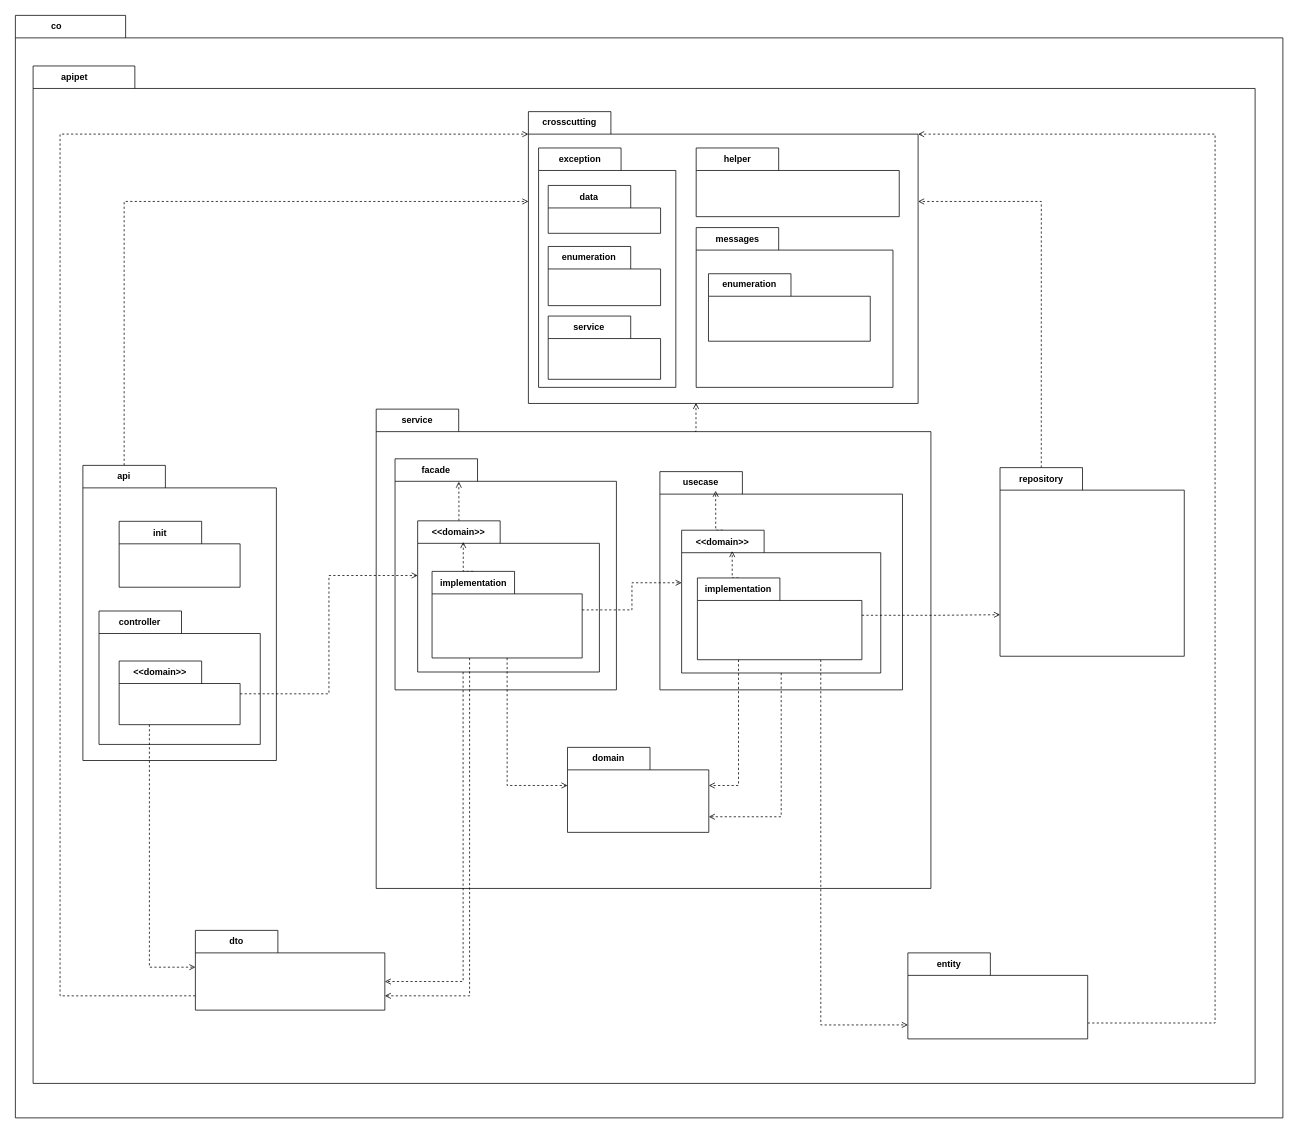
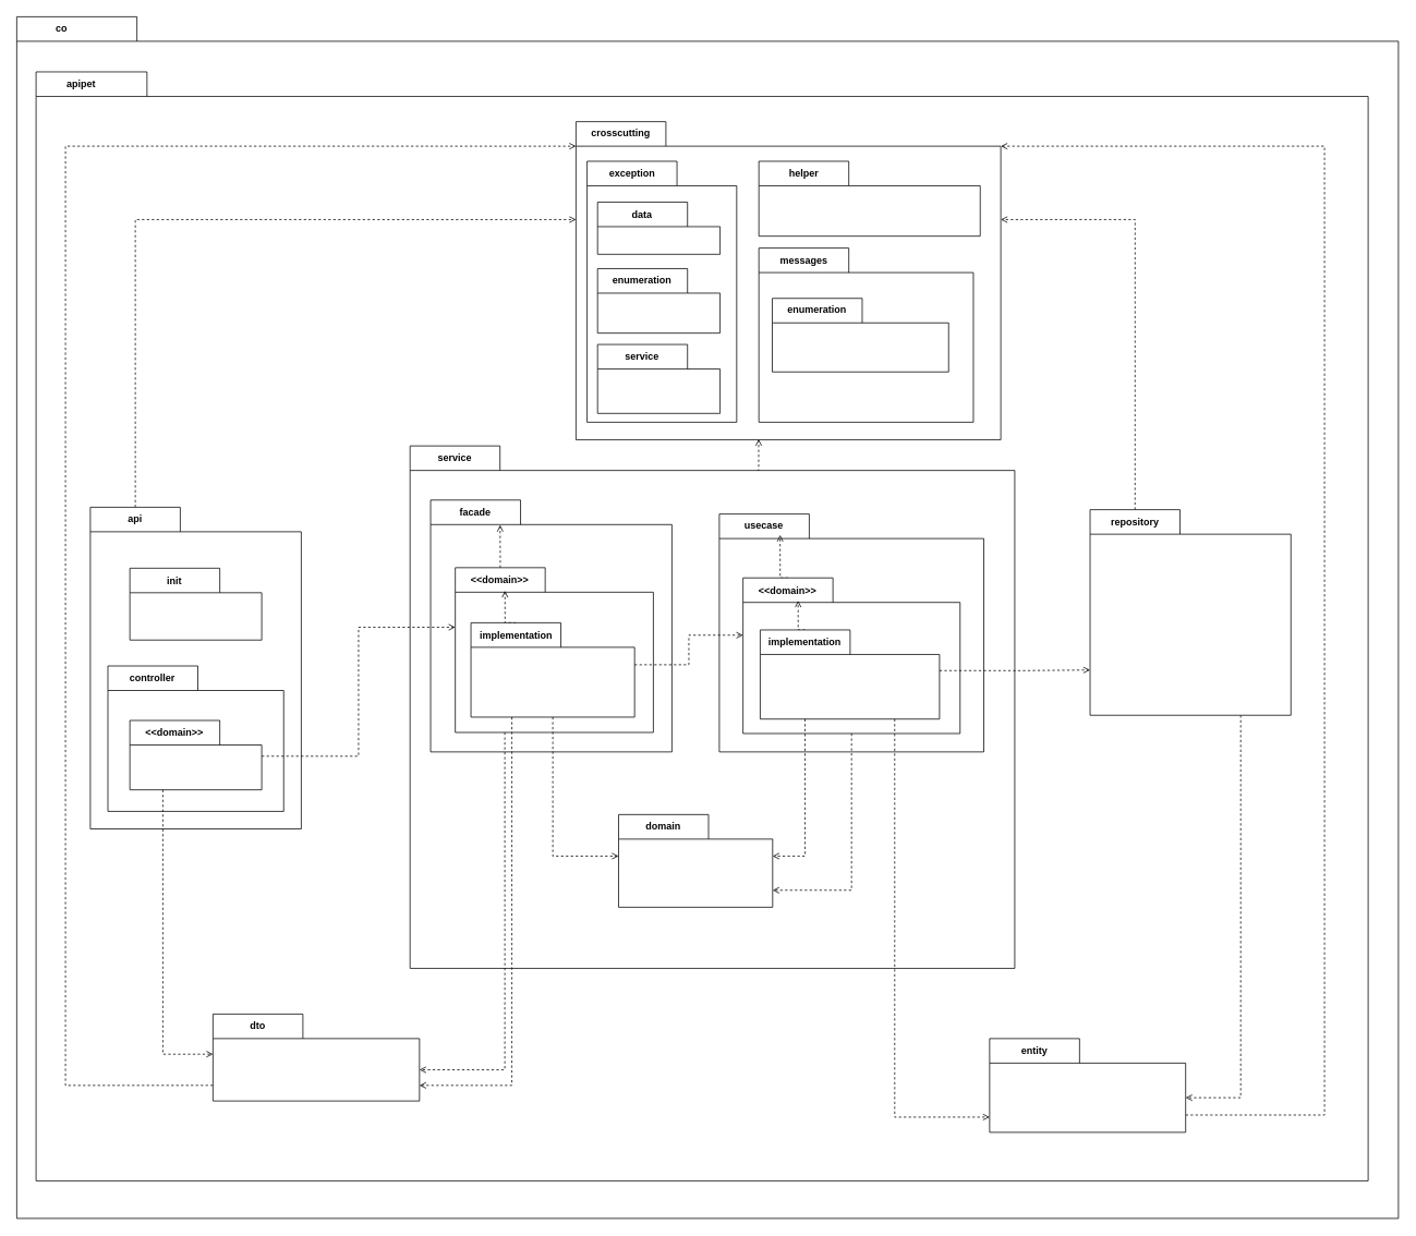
+ <mxCell id="6" style="edgeStyle=orthogonalEdgeStyle;rounded=0;orthogonalLoop=1;jettySize=auto;html=1;exitX=0.75;exitY=1;exitDx=0;exitDy=0;exitPerimeter=0;entryX=0;entryY=0;entryDx=239.77;entryDy=72.345;entryPerimeter=0;dashed=1;endArrow=open;endFill=0;" edge="1" parent="4" source="8" target="36"><mxGeometry relative="1" as="geometry" /></mxCell>
